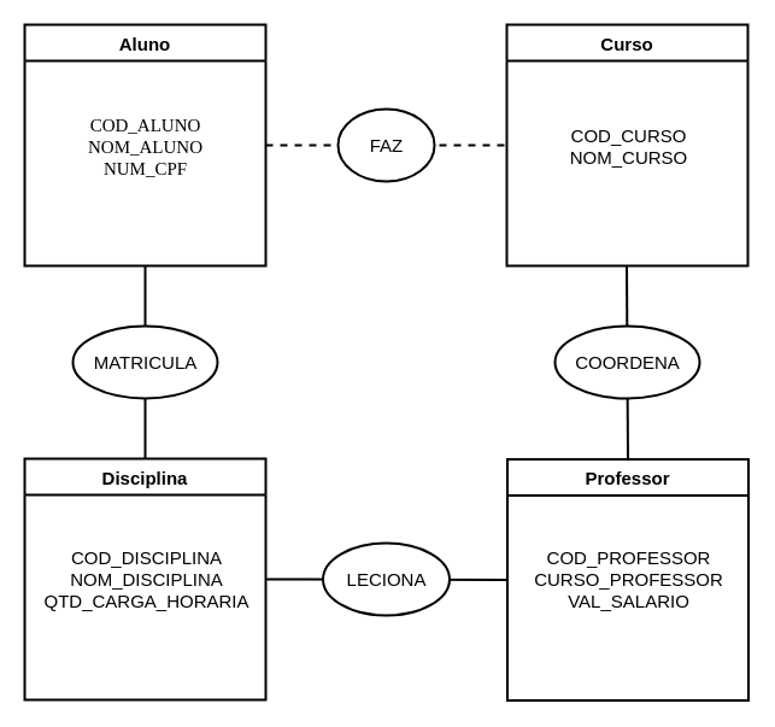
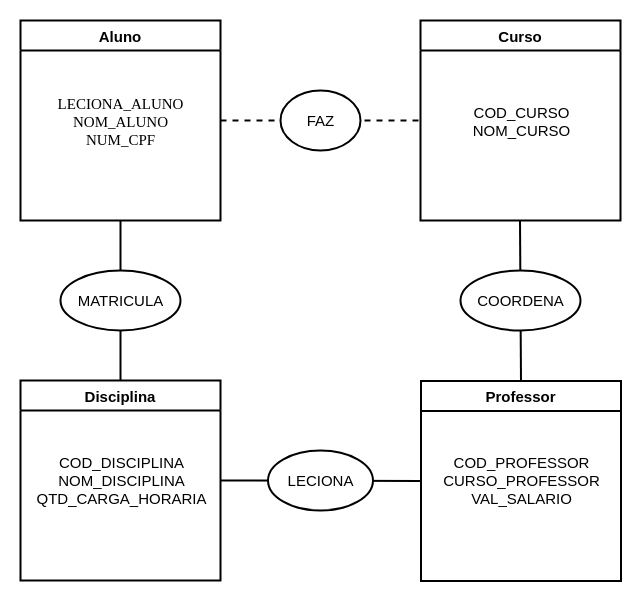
- <mxCell id="7" value="&lt;span style=&quot;font-family: Verdana; font-size: 15px;&quot;&gt;COD_ALUNO&lt;br style=&quot;font-size: 15px;&quot;&gt;&lt;/span&gt;&lt;span style=&quot;font-family: Verdana; font-size: 15px;&quot;&gt;NOM_ALUNO&lt;/span&gt;&lt;br style=&quot;font-family: Verdana; font-size: 15px;&quot;&gt;&lt;span style=&quot;font-family: Verdana; font-size: 15px;&quot;&gt;NUM_CPF&lt;/span&gt;" style="text;html=1;align=center;verticalAlign=middle;resizable=0;points=[];autosize=1;strokeWidth=2;fontSize=15;textDirection=ltr;" vertex="1" parent="6"><mxGeometry x="32.5" y="63" width="135" height="75" as="geometry" /></mxCell>
+ <mxCell id="7" value="&lt;span style=&quot;font-family: Verdana; font-size: 15px;&quot;&gt;LECIONA_ALUNO&lt;br style=&quot;font-size: 15px;&quot;&gt;&lt;/span&gt;&lt;span style=&quot;font-family: Verdana; font-size: 15px;&quot;&gt;NOM_ALUNO&lt;/span&gt;&lt;br style=&quot;font-family: Verdana; font-size: 15px;&quot;&gt;&lt;span style=&quot;font-family: Verdana; font-size: 15px;&quot;&gt;NUM_CPF&lt;/span&gt;" style="text;html=1;align=center;verticalAlign=middle;resizable=0;points=[];autosize=1;strokeWidth=2;fontSize=15;textDirection=ltr;" vertex="1" parent="6"><mxGeometry x="32.5" y="63" width="135" height="75" as="geometry" /></mxCell>
